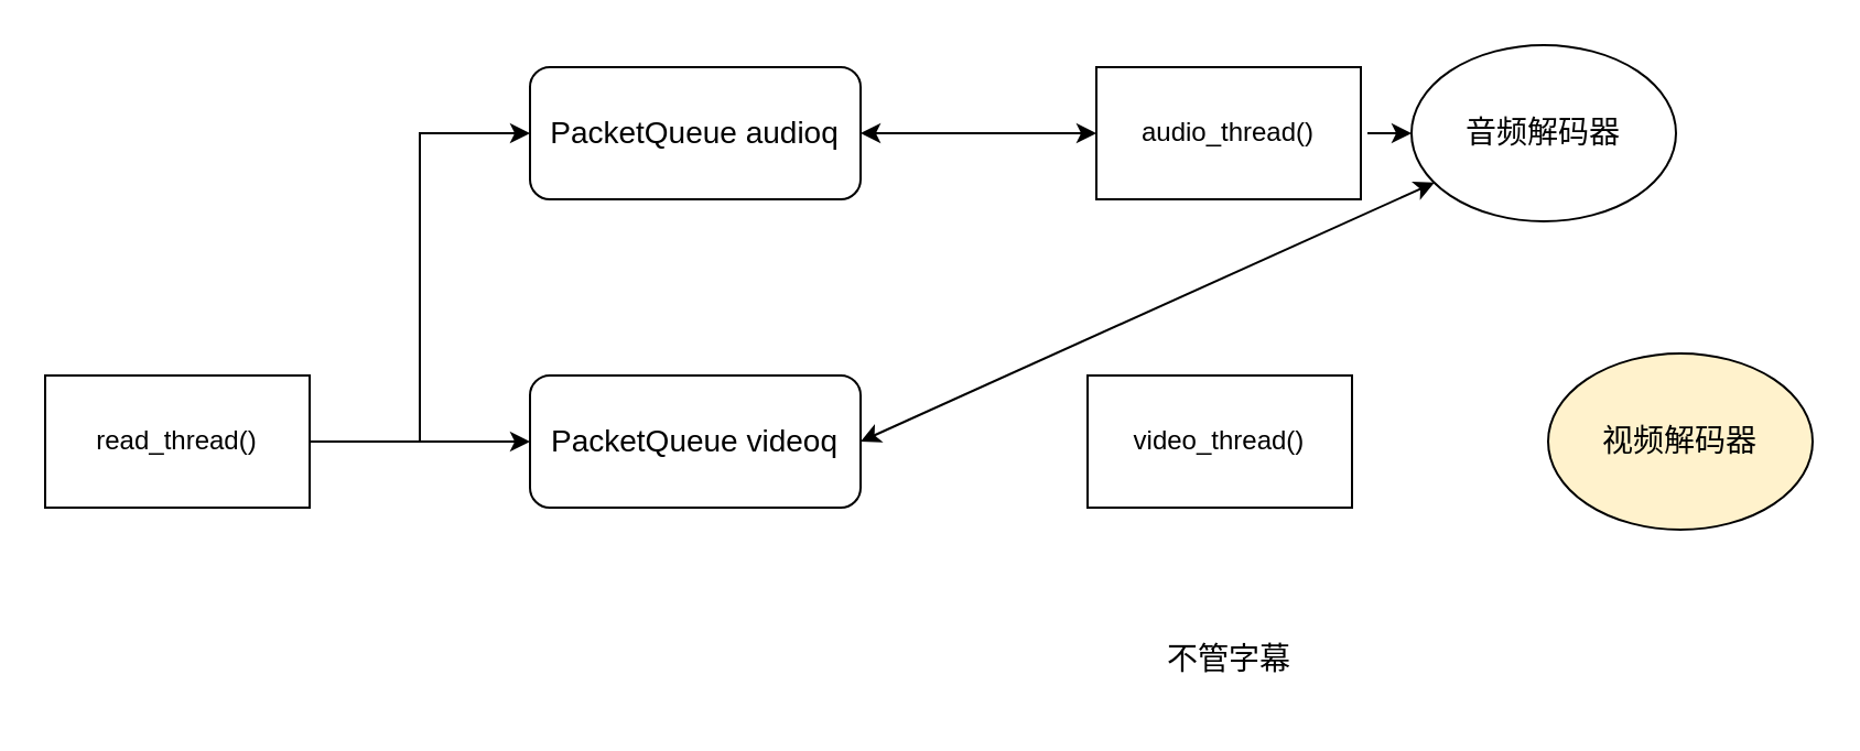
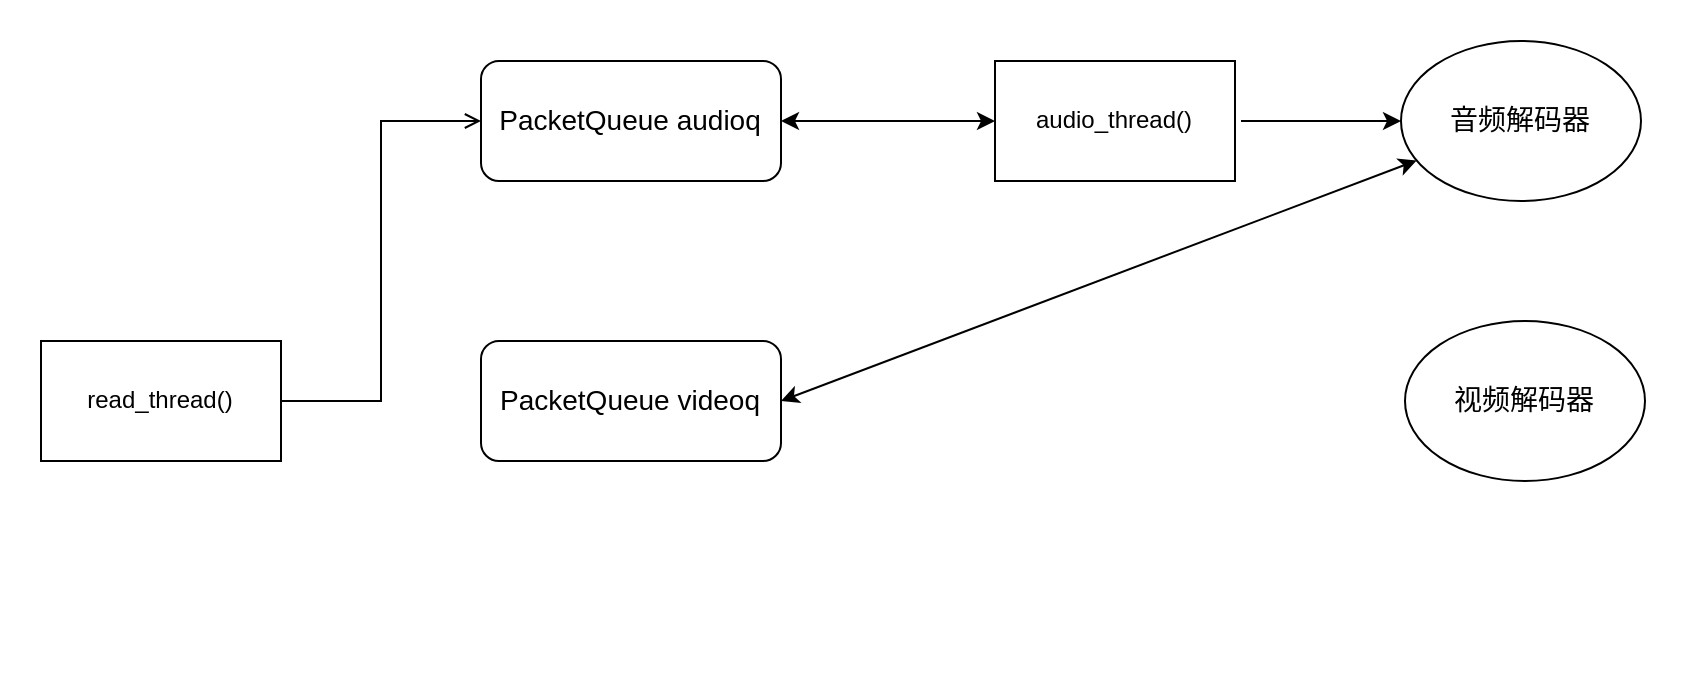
- <mxCell id="2" style="edgeStyle=orthogonalEdgeStyle;rounded=0;orthogonalLoop=1;jettySize=auto;html=1;exitX=1;exitY=0.5;exitDx=0;exitDy=0;entryX=0;entryY=0.5;entryDx=0;entryDy=0;fontSize=14;" edge="1" parent="1" source="4" target="8"><mxGeometry relative="1" as="geometry" /></mxCell>
+ <mxCell id="2" style="edgeStyle=orthogonalEdgeStyle;rounded=0;orthogonalLoop=1;jettySize=auto;html=1;exitX=1;exitY=0.5;exitDx=0;exitDy=0;entryX=0;entryY=0.5;entryDx=0;entryDy=0;fontSize=14;endArrow=open;" edge="1" parent="1" source="4" target="8"><mxGeometry relative="1" as="geometry" /></mxCell>
- <mxCell id="10" value="音频解码器" style="ellipse;whiteSpace=wrap;html=1;fontSize=14;" vertex="1" parent="1"><mxGeometry x="640" y="20" width="120" height="80" as="geometry" /></mxCell>
+ <mxCell id="10" value="音频解码器" style="ellipse;whiteSpace=wrap;html=1;fontSize=14;" vertex="1" parent="1"><mxGeometry x="700" y="20" width="120" height="80" as="geometry" /></mxCell>
- <mxCell id="3" style="edgeStyle=orthogonalEdgeStyle;rounded=0;orthogonalLoop=1;jettySize=auto;html=1;exitX=1;exitY=0.5;exitDx=0;exitDy=0;fontSize=14;" edge="1" parent="1" source="4" target="9"><mxGeometry relative="1" as="geometry" /></mxCell>
- <mxCell id="6" value="video_thread()" style="rounded=0;whiteSpace=wrap;html=1;" parent="1" vertex="1"><mxGeometry x="493" y="170" width="120" height="60" as="geometry" /></mxCell>
- <mxCell id="11" value="视频解码器" style="ellipse;whiteSpace=wrap;html=1;fontSize=14;fillColor=#fff2cc;" vertex="1" parent="1"><mxGeometry x="702" y="160" width="120" height="80" as="geometry" /></mxCell>
+ <mxCell id="11" value="视频解码器" style="ellipse;whiteSpace=wrap;html=1;fontSize=14;" vertex="1" parent="1"><mxGeometry x="702" y="160" width="120" height="80" as="geometry" /></mxCell>
- <mxCell id="7" value="不管字幕" style="text;strokeColor=none;fillColor=none;html=1;fontSize=14;fontStyle=0;verticalAlign=middle;align=center;" vertex="1" parent="1"><mxGeometry x="507" y="279" width="100" height="40" as="geometry" /></mxCell>
